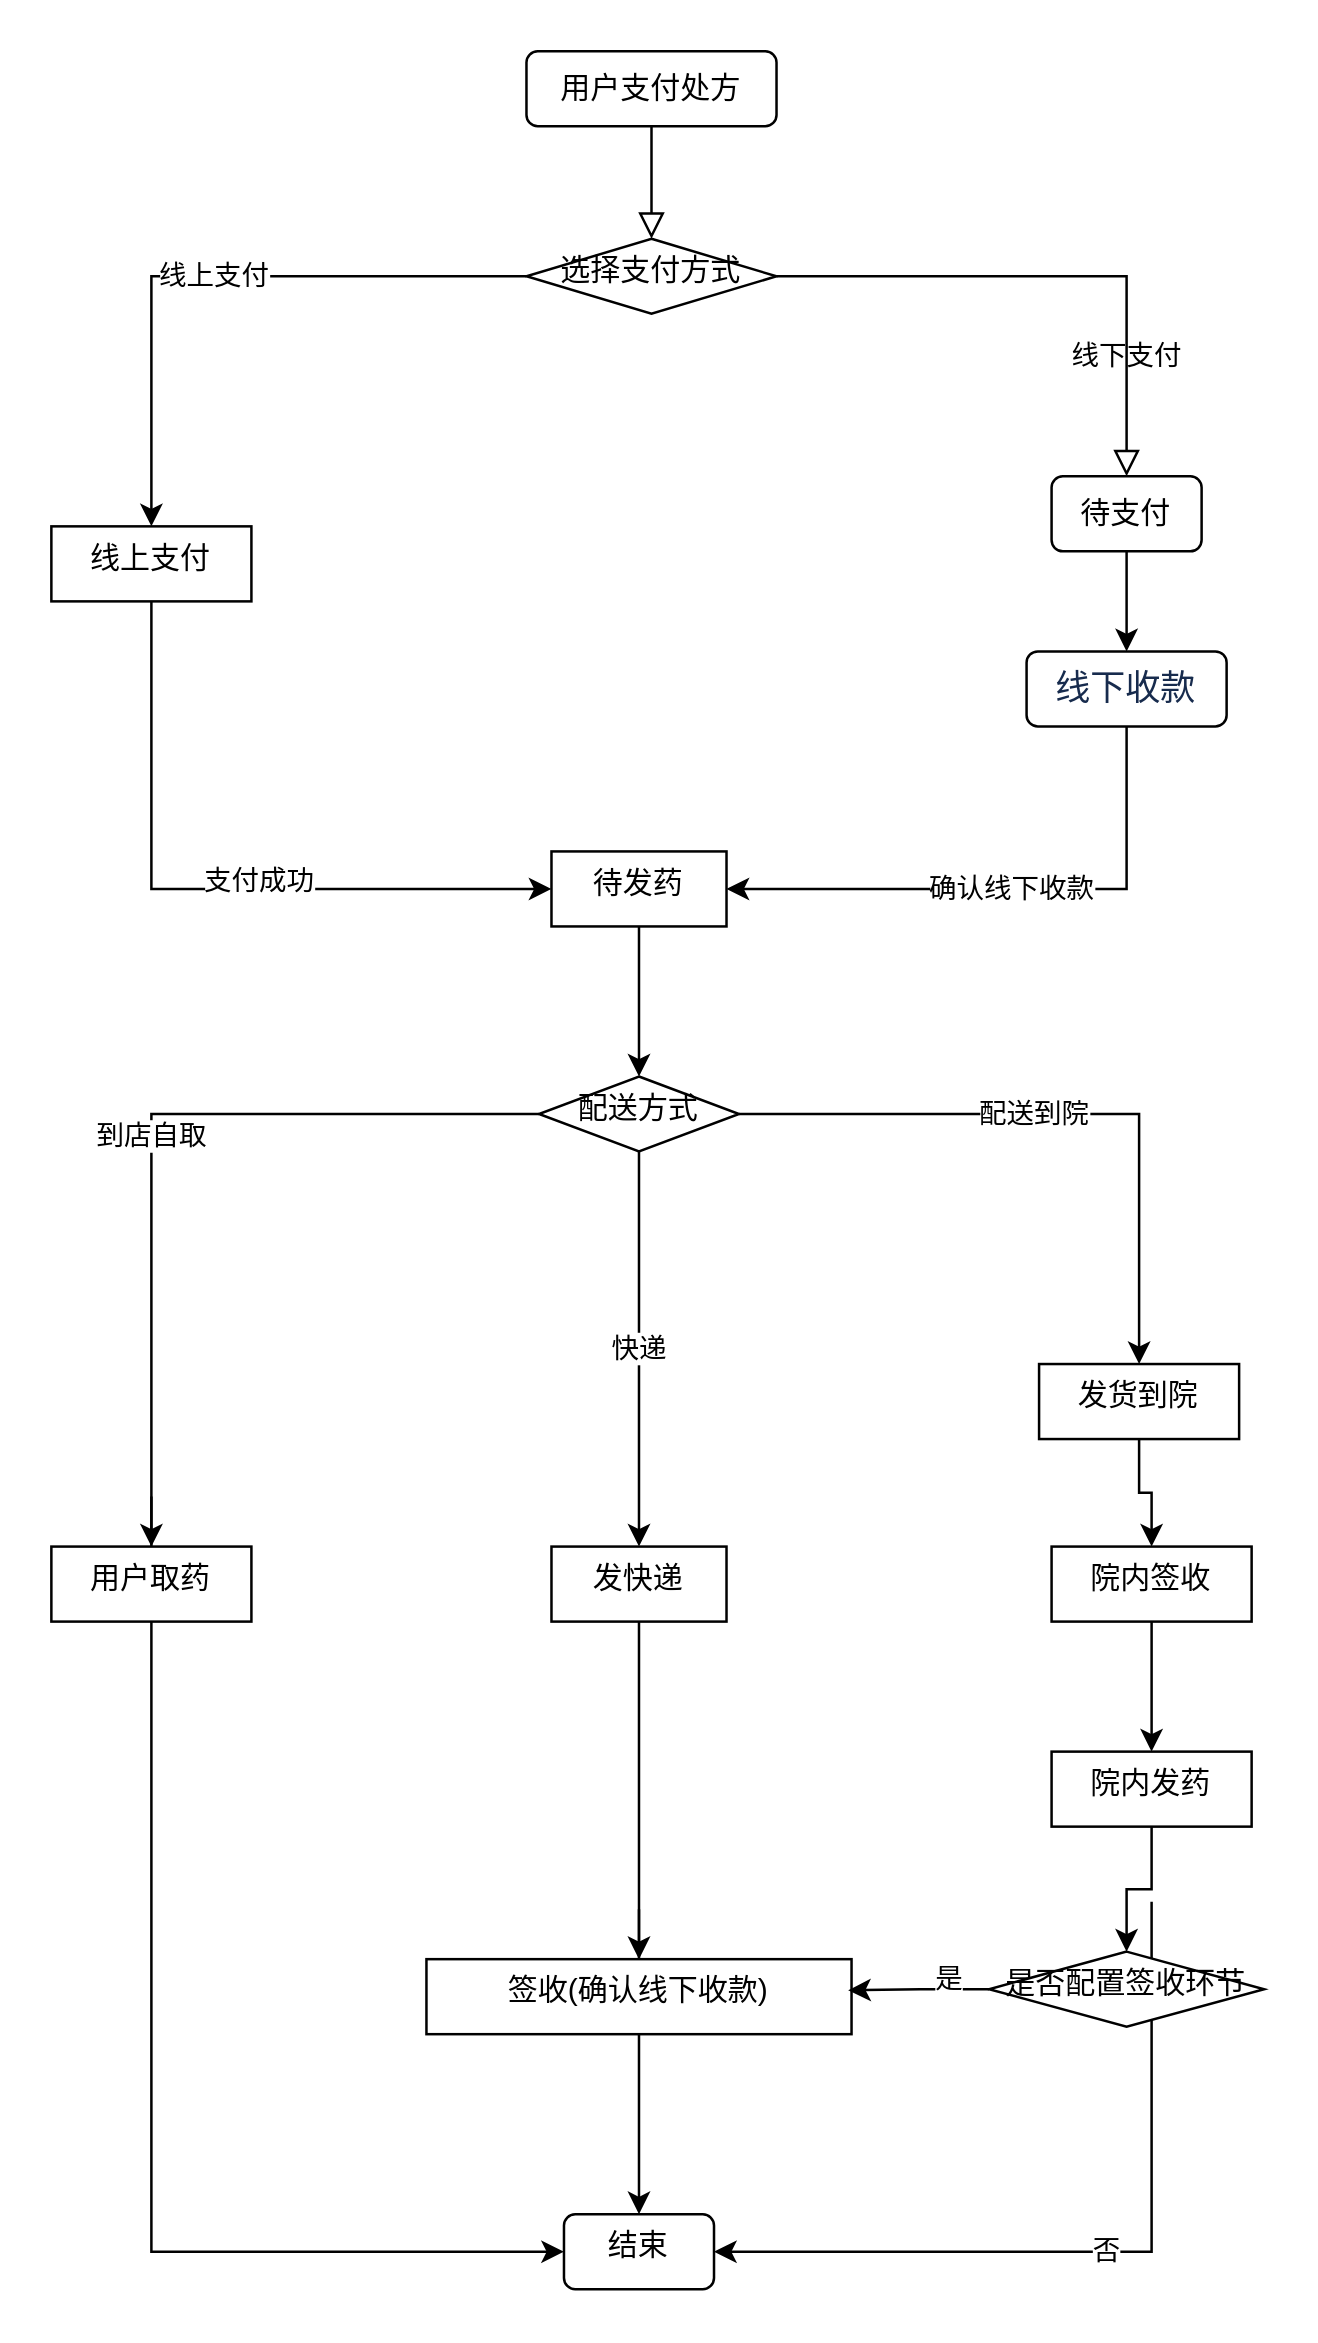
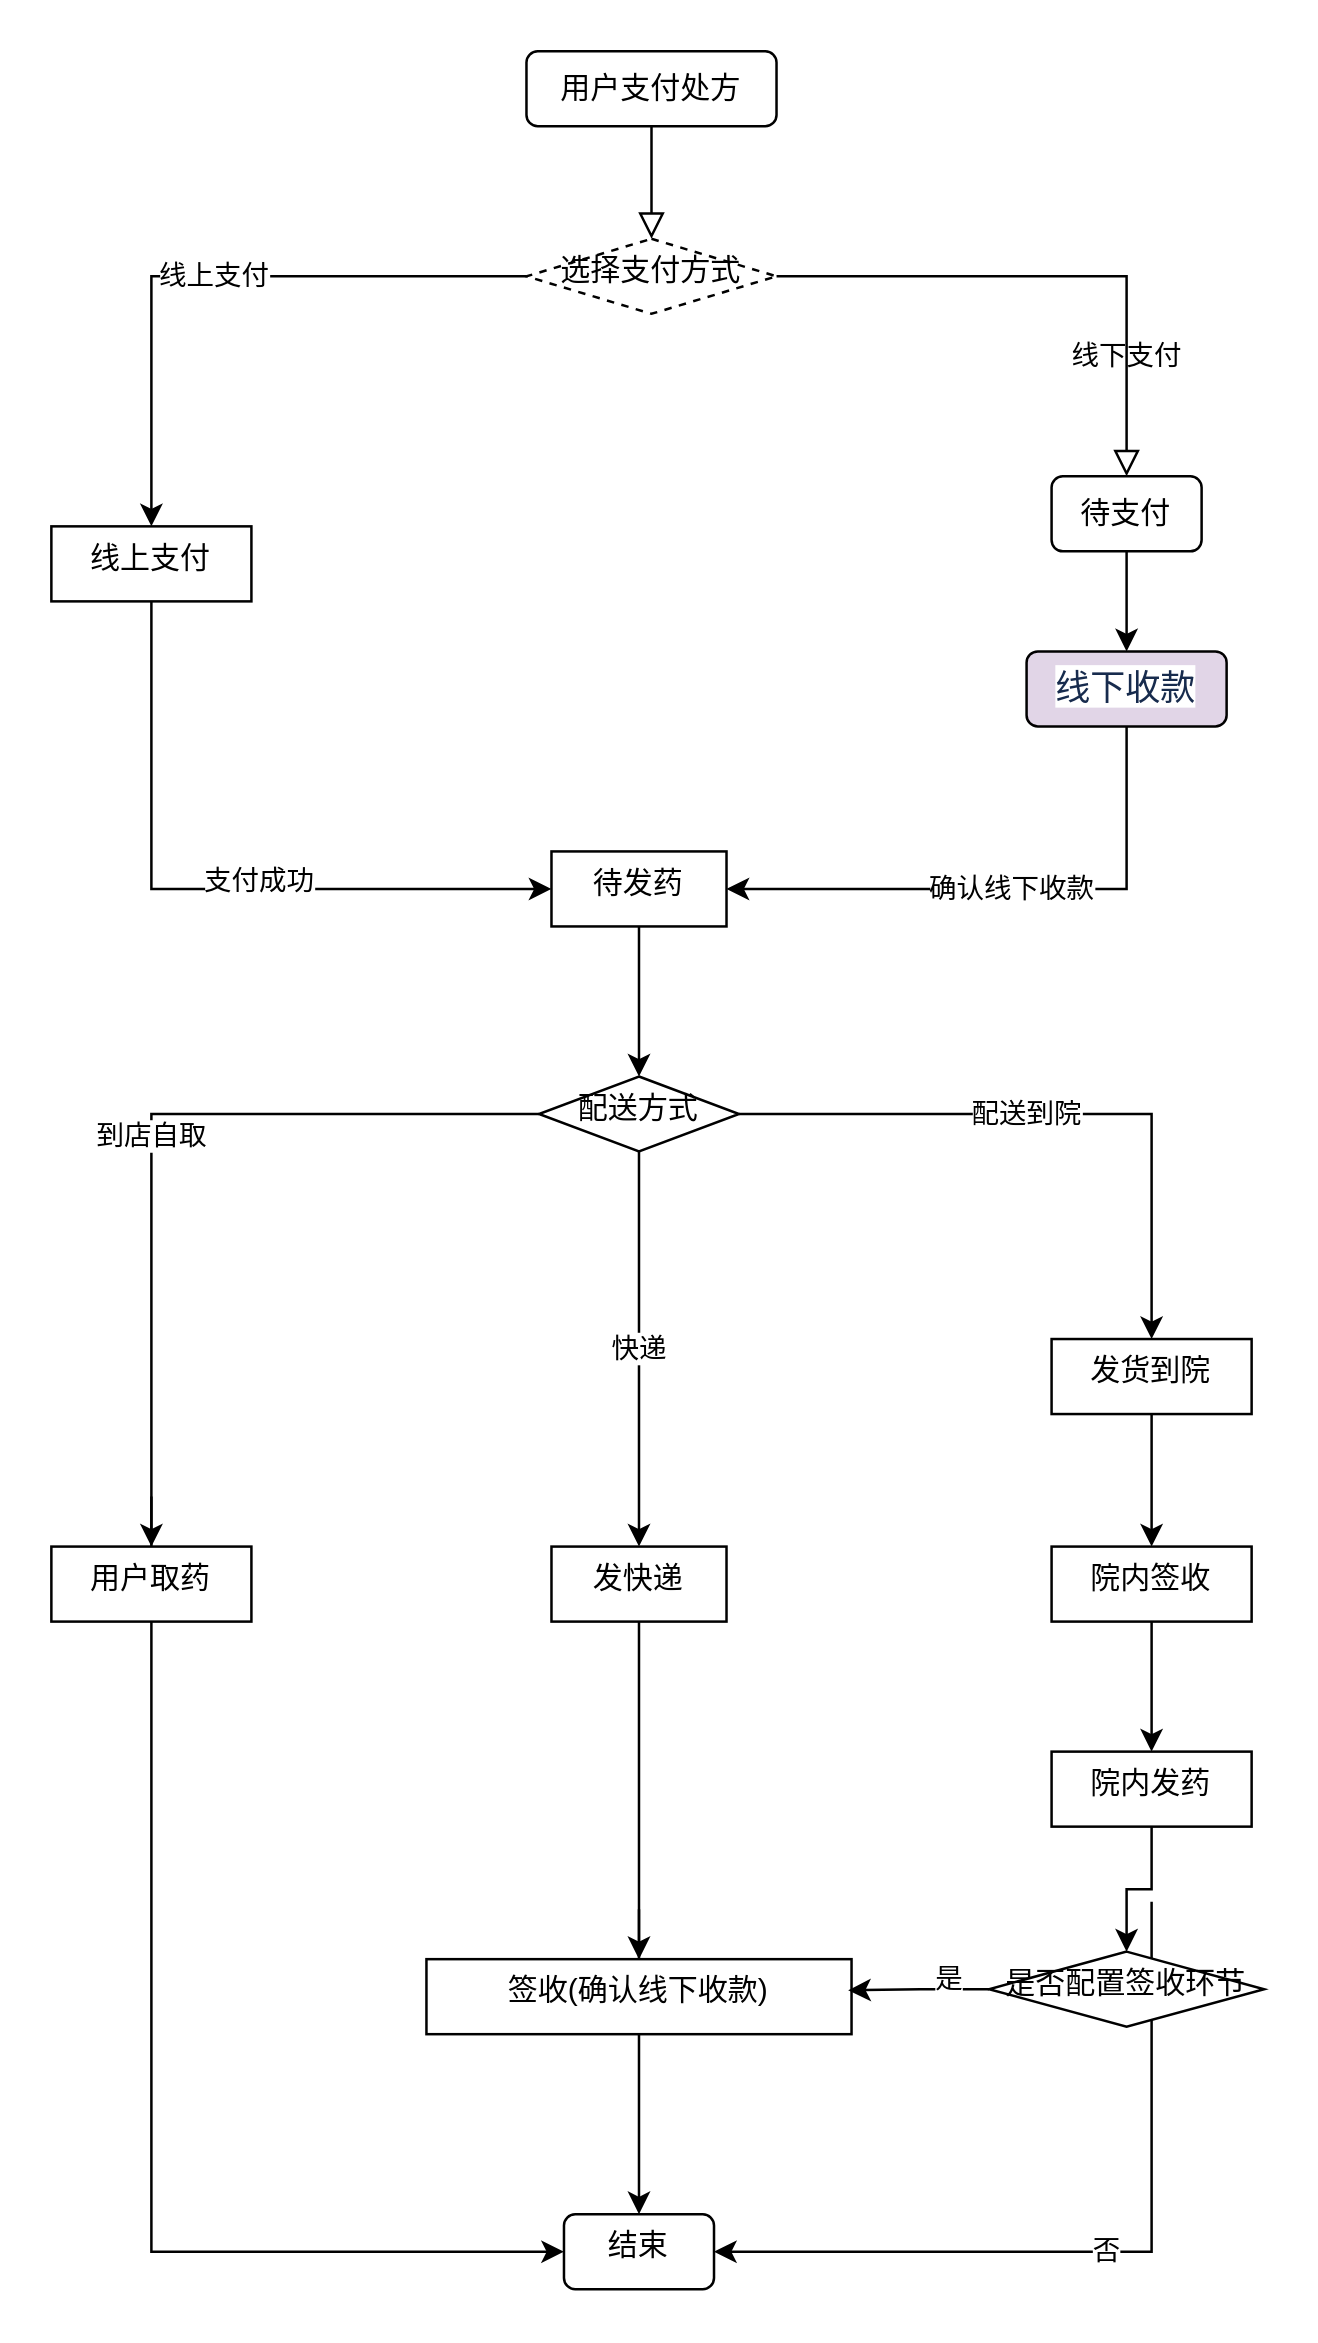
- <mxCell id="6" value="选择支付方式" style="rhombus;whiteSpace=wrap;html=1;shadow=0;fontFamily=Helvetica;fontSize=12;align=center;strokeWidth=1;spacing=6;spacingTop=-4;" parent="1" vertex="1"><mxGeometry x="210" y="95" width="100" height="30" as="geometry" /></mxCell>
+ <mxCell id="6" value="选择支付方式" style="rhombus;whiteSpace=wrap;html=1;shadow=0;fontFamily=Helvetica;fontSize=12;align=center;strokeWidth=1;spacing=6;spacingTop=-4;dashed=1;" parent="1" vertex="1"><mxGeometry x="210" y="95" width="100" height="30" as="geometry" /></mxCell>
- <mxCell id="16" value="&lt;span style=&quot;color: rgb(23, 43, 77); font-family: -apple-system, &amp;quot;system-ui&amp;quot;, &amp;quot;Segoe UI&amp;quot;, Roboto, Oxygen, Ubuntu, &amp;quot;Fira Sans&amp;quot;, &amp;quot;Droid Sans&amp;quot;, &amp;quot;Helvetica Neue&amp;quot;, sans-serif; font-size: 14px; text-align: left; background-color: rgb(255, 255, 255);&quot;&gt;线下收款&lt;/span&gt;" style="whiteSpace=wrap;html=1;rounded=1;glass=0;strokeWidth=1;shadow=0;" vertex="1" parent="1"><mxGeometry x="410" y="260" width="80" height="30" as="geometry" /></mxCell>
+ <mxCell id="16" value="&lt;span style=&quot;color: rgb(23, 43, 77); font-family: -apple-system, &amp;quot;system-ui&amp;quot;, &amp;quot;Segoe UI&amp;quot;, Roboto, Oxygen, Ubuntu, &amp;quot;Fira Sans&amp;quot;, &amp;quot;Droid Sans&amp;quot;, &amp;quot;Helvetica Neue&amp;quot;, sans-serif; font-size: 14px; text-align: left; background-color: rgb(255, 255, 255);&quot;&gt;线下收款&lt;/span&gt;" style="whiteSpace=wrap;html=1;rounded=1;glass=0;strokeWidth=1;shadow=0;fillColor=#e1d5e7;" vertex="1" parent="1"><mxGeometry x="410" y="260" width="80" height="30" as="geometry" /></mxCell>
- <mxCell id="30" value="发货到院" style="whiteSpace=wrap;html=1;shadow=0;strokeWidth=1;spacing=6;spacingTop=-4;" vertex="1" parent="1"><mxGeometry x="415" y="545" width="80" height="30" as="geometry" /></mxCell>
+ <mxCell id="30" value="发货到院" style="whiteSpace=wrap;html=1;shadow=0;strokeWidth=1;spacing=6;spacingTop=-4;" vertex="1" parent="1"><mxGeometry x="420" y="535" width="80" height="30" as="geometry" /></mxCell>
